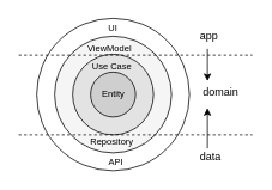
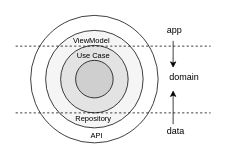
- <mxCell id="7" value="UI" style="text;html=1;strokeColor=none;fillColor=none;align=center;verticalAlign=middle;whiteSpace=wrap;rounded=0;fontSize=10;" vertex="1" parent="1"><mxGeometry x="105" y="20" width="40" height="20" as="geometry" /></mxCell>
- <mxCell id="12" value="&lt;div align=&quot;center&quot;&gt;Entity&lt;/div&gt;" style="text;html=1;fontSize=10;align=center;" vertex="1" parent="1"><mxGeometry x="100" y="92" width="50" height="20" as="geometry" /></mxCell>
